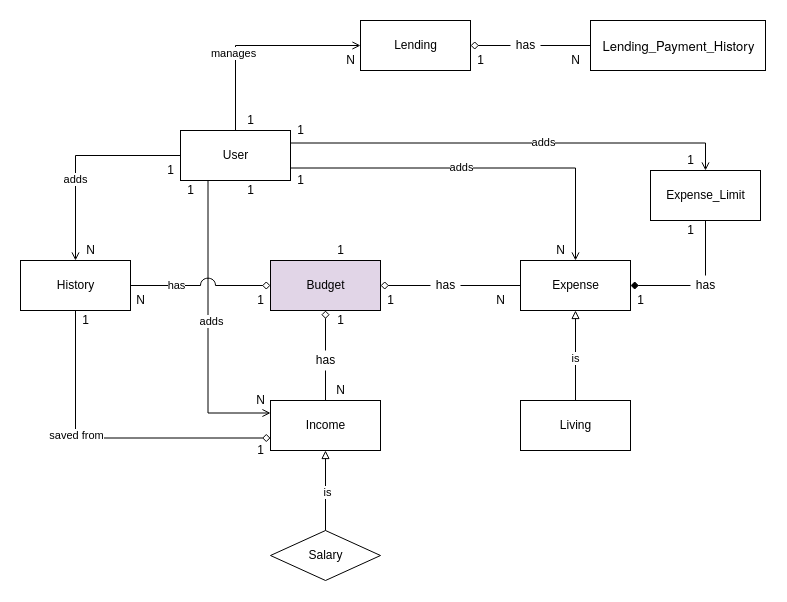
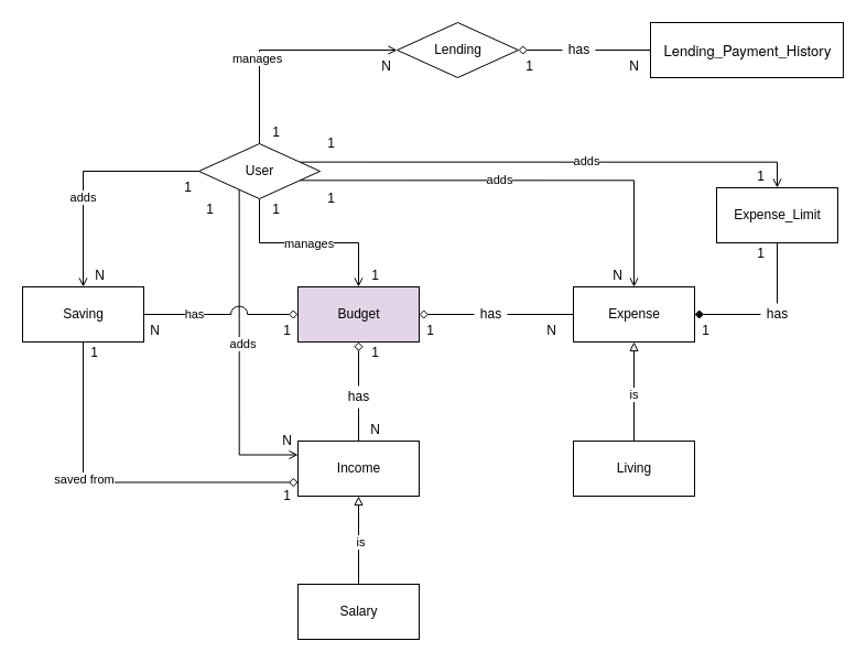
- <mxCell id="47" value="Lending" style="html=1;" parent="46" vertex="1"><mxGeometry x="20" width="110" height="50" as="geometry" /></mxCell>
+ <mxCell id="47" value="Lending" style="rhombus;html=1;" parent="46" vertex="1"><mxGeometry x="20" width="110" height="50" as="geometry" /></mxCell>
- <mxCell id="60" value="User" style="html=1;" parent="59" vertex="1"><mxGeometry width="110" height="50" as="geometry" /></mxCell>
+ <mxCell id="60" value="User" style="rhombus;html=1;" parent="59" vertex="1"><mxGeometry width="110" height="50" as="geometry" /></mxCell>
+ <mxCell id="6" style="edgeStyle=orthogonalEdgeStyle;rounded=0;orthogonalLoop=1;jettySize=auto;html=1;endArrow=open;endFill=0;" parent="1" source="60" target="71" edge="1"><mxGeometry relative="1" as="geometry" /></mxCell>
+ <mxCell id="7" value="manages" style="edgeLabel;html=1;align=center;verticalAlign=middle;resizable=0;points=[];" parent="6" vertex="1" connectable="0"><mxGeometry x="-0.011" relative="1" as="geometry"><mxPoint as="offset" /></mxGeometry></mxCell>
- <mxCell id="81" value="History" style="html=1;" parent="80" vertex="1"><mxGeometry y="20" width="110" height="50" as="geometry" /></mxCell>
+ <mxCell id="81" value="Saving" style="html=1;" parent="80" vertex="1"><mxGeometry y="20" width="110" height="50" as="geometry" /></mxCell>
- <mxCell id="16" value="Salary" style="rhombus;html=1;" parent="1" vertex="1"><mxGeometry x="270" y="530" width="110" height="50" as="geometry" /></mxCell>
+ <mxCell id="16" value="Salary" style="html=1;" parent="1" vertex="1"><mxGeometry x="270" y="530" width="110" height="50" as="geometry" /></mxCell>
